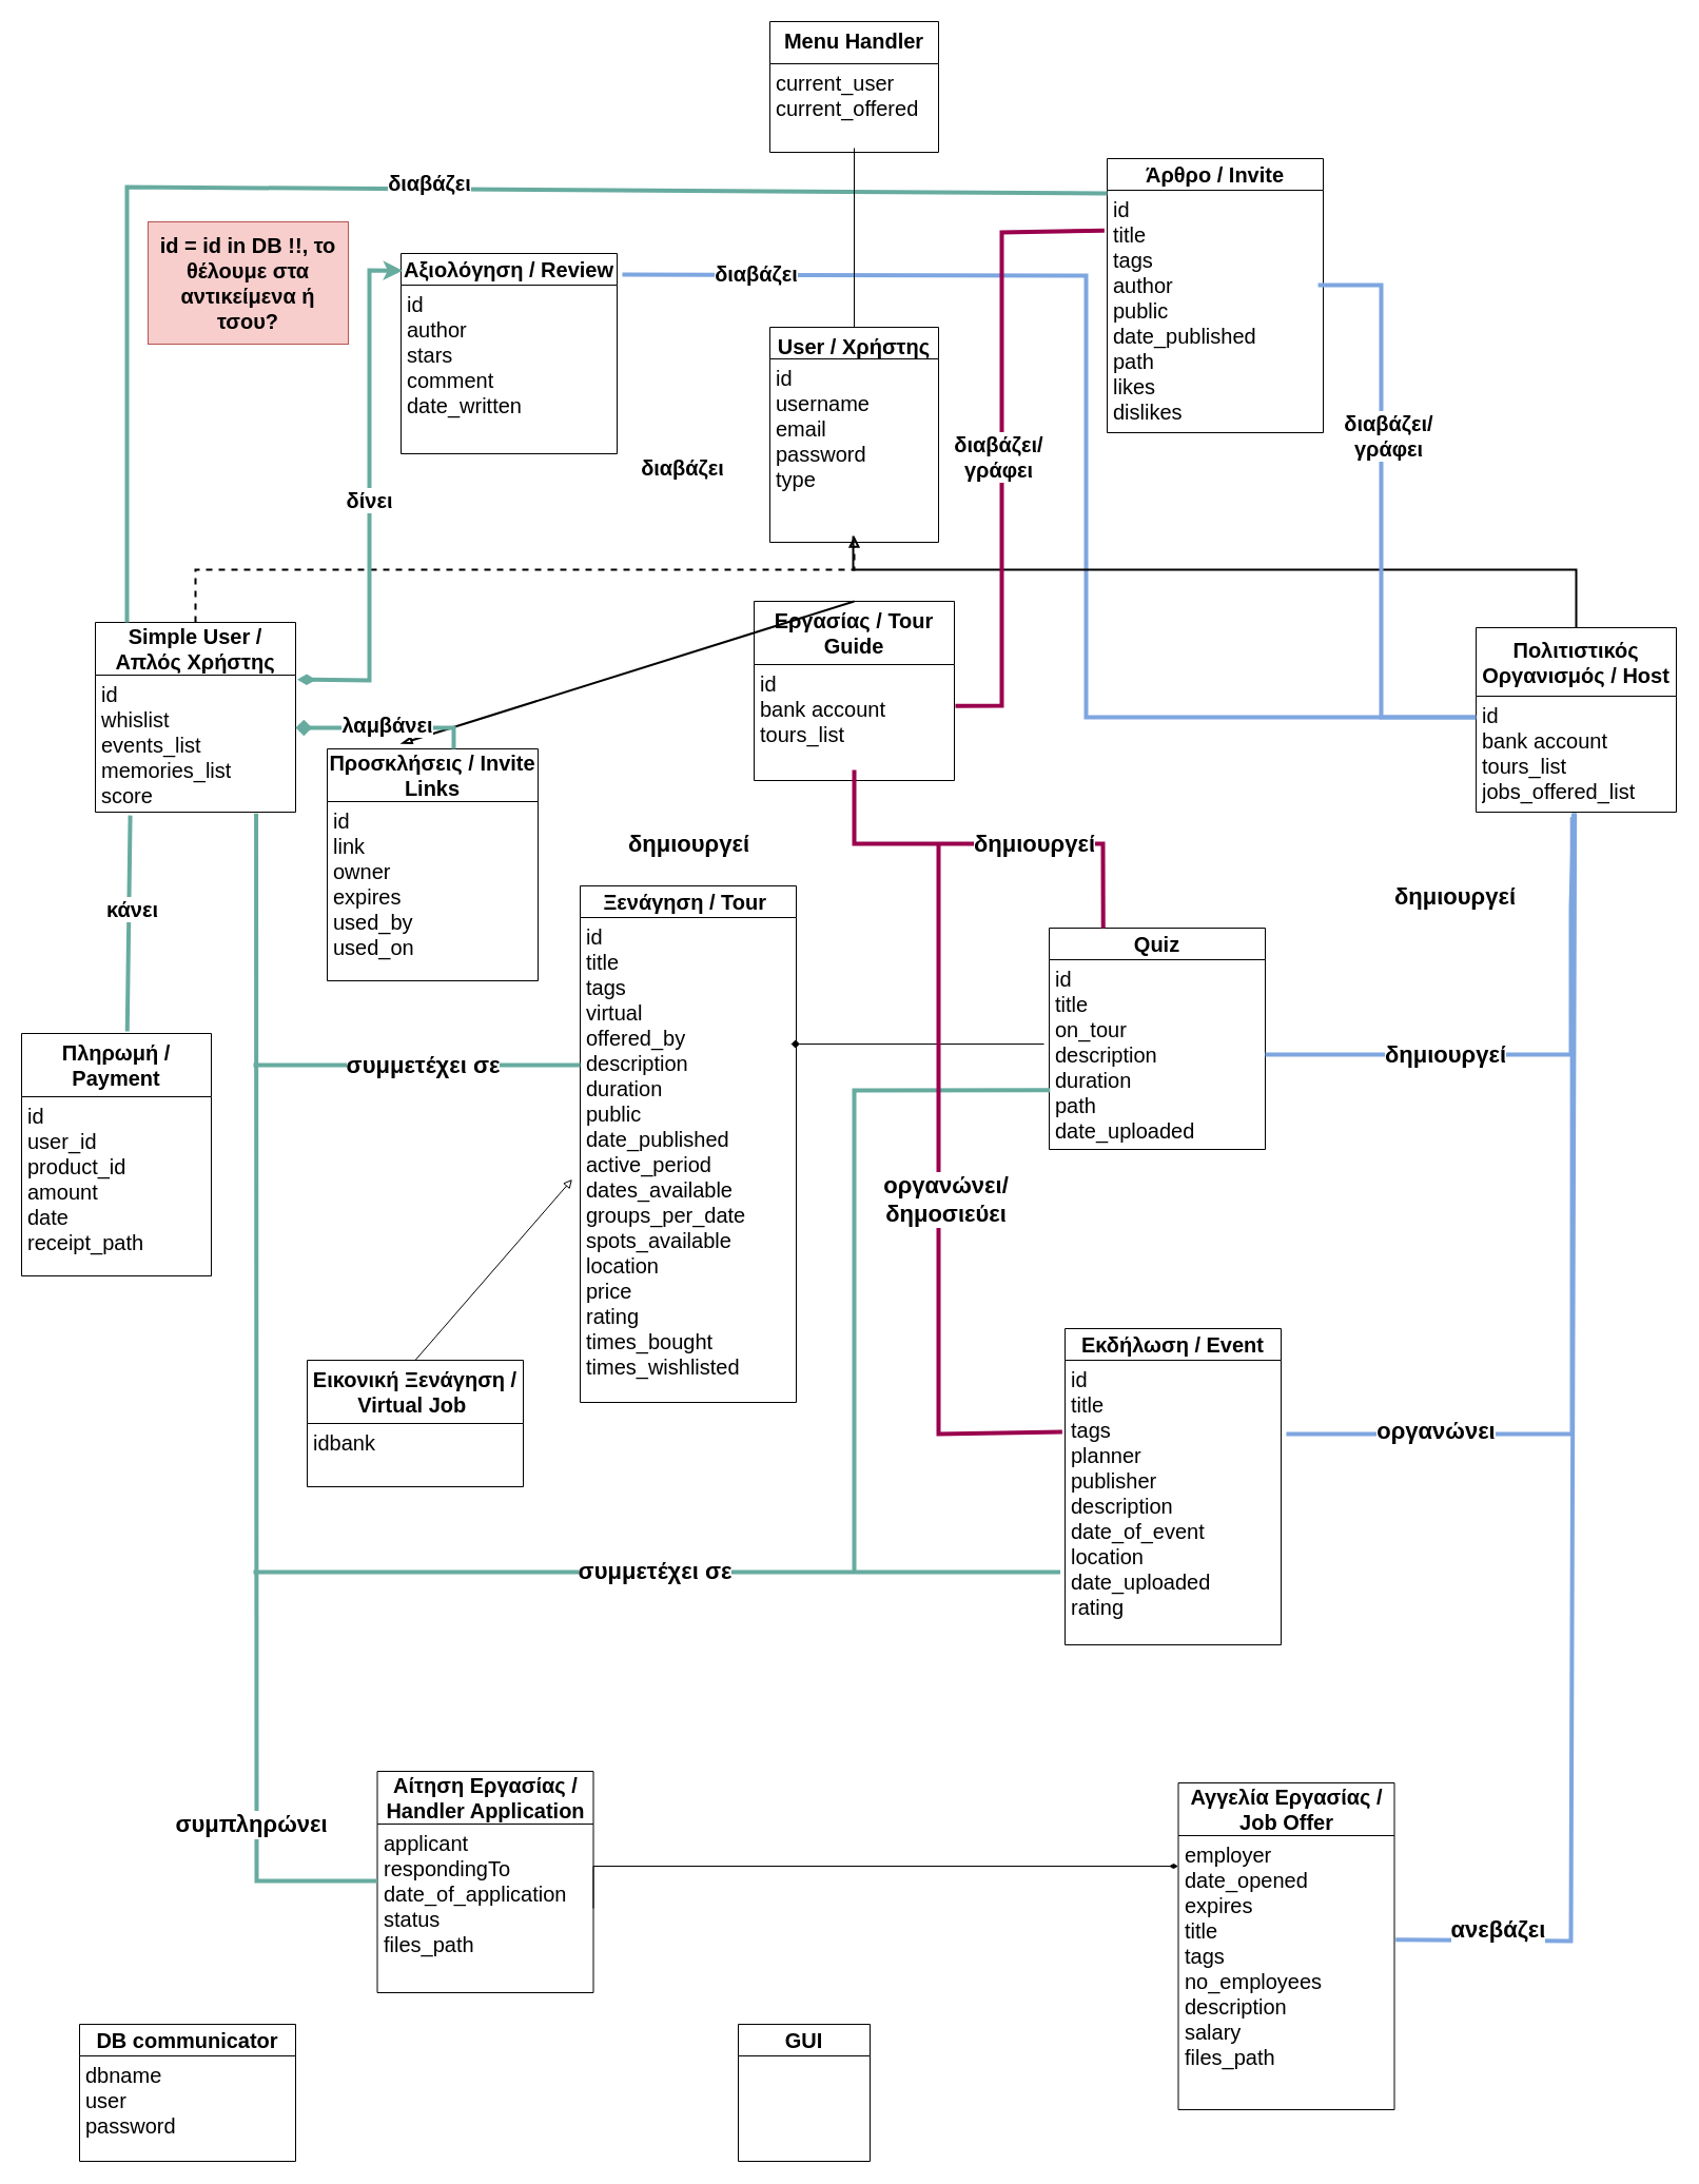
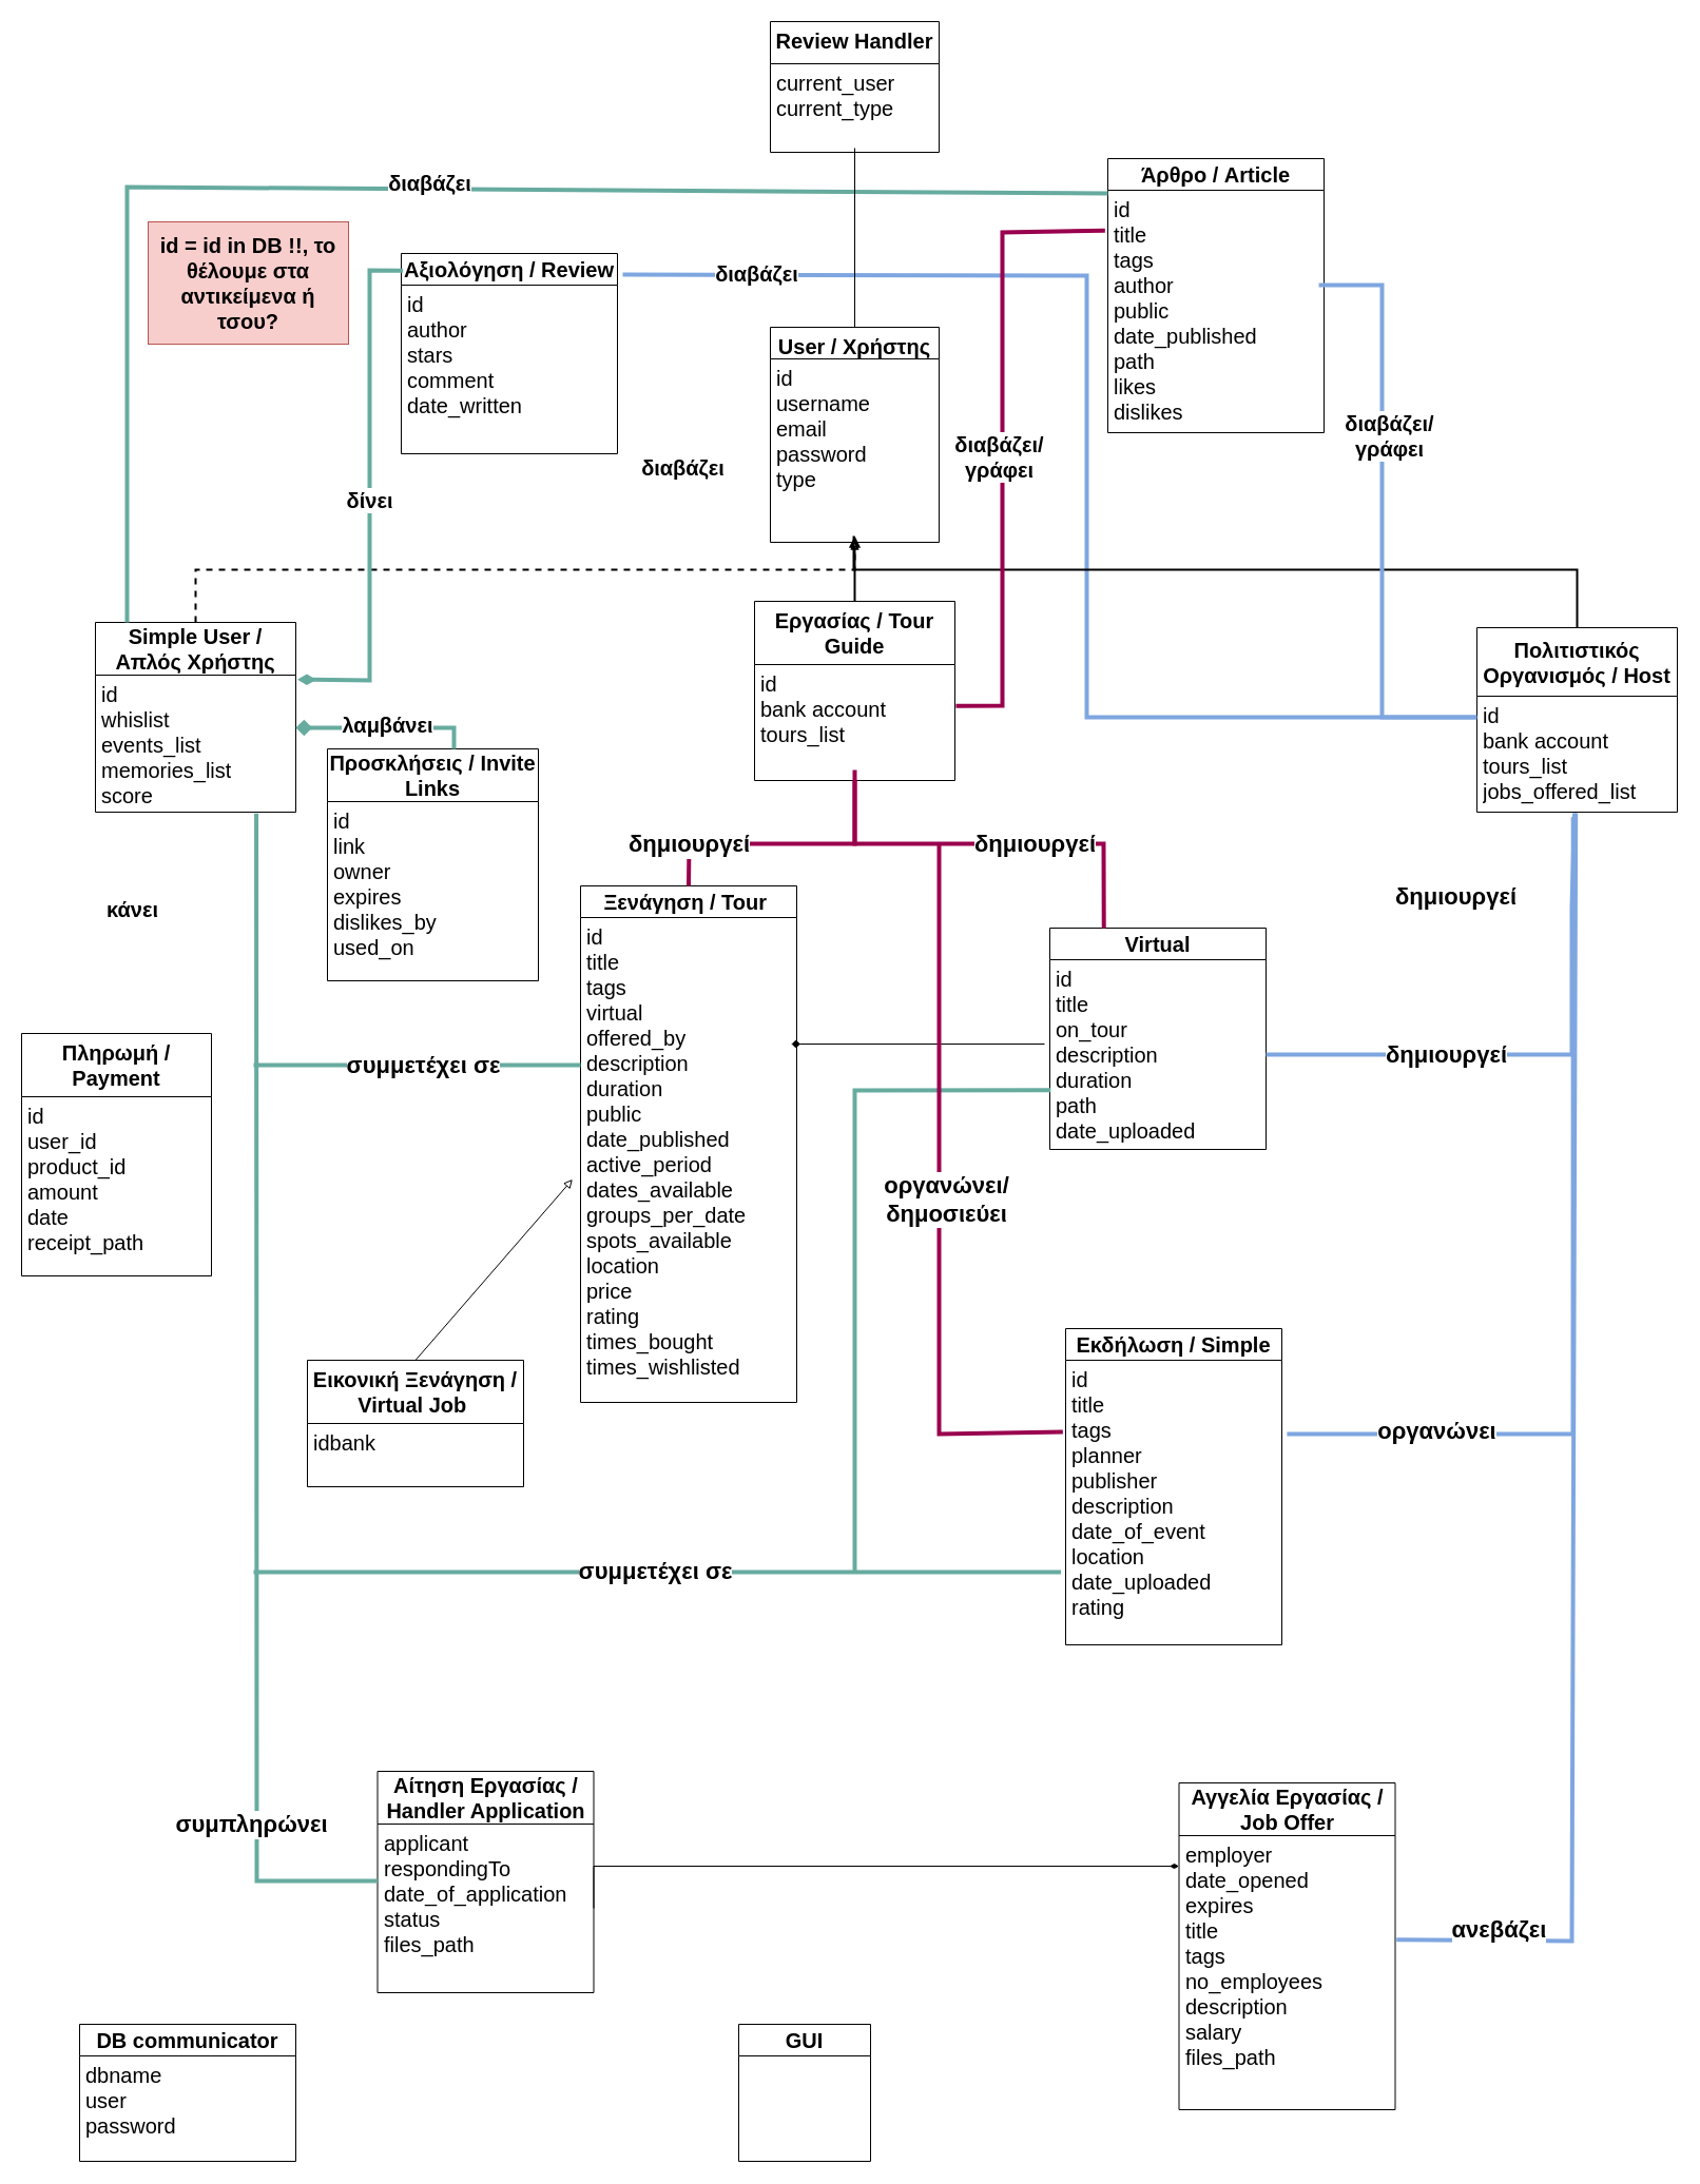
- <mxCell id="57" value="Menu Handler" style="swimlane;fontStyle=1;align=center;verticalAlign=top;childLayout=stackLayout;horizontal=1;startSize=40;horizontalStack=0;resizeParent=1;resizeLast=0;collapsible=1;marginBottom=0;rounded=0;shadow=0;strokeWidth=1;fontSize=20;" parent="1" vertex="1"><mxGeometry x="730" y="20" width="160" height="124" as="geometry"><mxRectangle x="230" y="140" width="160" height="26" as="alternateBounds" /></mxGeometry></mxCell>
+ <mxCell id="57" value="Review Handler" style="swimlane;fontStyle=1;align=center;verticalAlign=top;childLayout=stackLayout;horizontal=1;startSize=40;horizontalStack=0;resizeParent=1;resizeLast=0;collapsible=1;marginBottom=0;rounded=0;shadow=0;strokeWidth=1;fontSize=20;" parent="1" vertex="1"><mxGeometry x="730" y="20" width="160" height="124" as="geometry"><mxRectangle x="230" y="140" width="160" height="26" as="alternateBounds" /></mxGeometry></mxCell>
- <mxCell id="58" value="current_user&#10;current_offered" style="text;align=left;verticalAlign=top;spacingLeft=4;spacingRight=4;overflow=hidden;rotatable=0;points=[[0,0.5],[1,0.5]];portConstraint=eastwest;fontSize=20;" parent="57" vertex="1"><mxGeometry y="40" width="160" height="84" as="geometry" /></mxCell>
+ <mxCell id="58" value="current_user&#10;current_type" style="text;align=left;verticalAlign=top;spacingLeft=4;spacingRight=4;overflow=hidden;rotatable=0;points=[[0,0.5],[1,0.5]];portConstraint=eastwest;fontSize=20;" parent="57" vertex="1"><mxGeometry y="40" width="160" height="84" as="geometry" /></mxCell>
- <mxCell id="31" value="&lt;b style=&quot;font-size: 20px;&quot;&gt;Άρθρο / Invite&lt;/b&gt;" style="swimlane;fontStyle=0;childLayout=stackLayout;horizontal=1;startSize=30;horizontalStack=0;resizeParent=1;resizeParentMax=0;resizeLast=0;collapsible=1;marginBottom=0;whiteSpace=wrap;html=1;fontSize=20;" parent="1" vertex="1"><mxGeometry x="1050" y="150" width="205" height="260" as="geometry" /></mxCell>
+ <mxCell id="31" value="&lt;b style=&quot;font-size: 20px;&quot;&gt;Άρθρο / Article&lt;/b&gt;" style="swimlane;fontStyle=0;childLayout=stackLayout;horizontal=1;startSize=30;horizontalStack=0;resizeParent=1;resizeParentMax=0;resizeLast=0;collapsible=1;marginBottom=0;whiteSpace=wrap;html=1;fontSize=20;" parent="1" vertex="1"><mxGeometry x="1050" y="150" width="205" height="260" as="geometry" /></mxCell>
- <mxCell id="42" value="" style="endArrow=classic;html=1;rounded=0;entryX=0.008;entryY=0.086;entryDx=0;entryDy=0;startArrow=diamondThin;startFill=1;strokeWidth=4;strokeColor=#67AB9F;exitX=1.008;exitY=0.032;exitDx=0;exitDy=0;exitPerimeter=0;entryPerimeter=0;fontSize=20;" parent="1" source="7" target="33" edge="1"><mxGeometry width="50" height="50" relative="1" as="geometry"><mxPoint x="280" y="730" as="sourcePoint" /><mxPoint x="330" y="680" as="targetPoint" /><Array as="points"><mxPoint x="350" y="645" /><mxPoint x="350" y="256" /></Array></mxGeometry></mxCell>
+ <mxCell id="42" value="" style="endArrow=none;html=1;rounded=0;entryX=0.008;entryY=0.086;entryDx=0;entryDy=0;startArrow=diamondThin;startFill=1;strokeWidth=4;strokeColor=#67AB9F;exitX=1.008;exitY=0.032;exitDx=0;exitDy=0;exitPerimeter=0;entryPerimeter=0;fontSize=20;" parent="1" source="7" target="33" edge="1"><mxGeometry width="50" height="50" relative="1" as="geometry"><mxPoint x="280" y="730" as="sourcePoint" /><mxPoint x="330" y="680" as="targetPoint" /><Array as="points"><mxPoint x="350" y="645" /><mxPoint x="350" y="256" /></Array></mxGeometry></mxCell>
- <mxCell id="13" value="" style="endArrow=blockThin;html=1;rounded=0;exitX=0.5;exitY=0;exitDx=0;exitDy=0;endFill=0;endSize=6;strokeWidth=2;fontSize=20;" parent="1" source="8" target="63" edge="1"><mxGeometry width="50" height="50" relative="1" as="geometry"><mxPoint x="660" y="690" as="sourcePoint" /><mxPoint x="710" y="640" as="targetPoint" /></mxGeometry></mxCell>
+ <mxCell id="13" value="" style="endArrow=blockThin;html=1;rounded=0;exitX=0.5;exitY=0;exitDx=0;exitDy=0;endFill=0;endSize=6;strokeWidth=2;fontSize=20;" parent="1" source="8" target="4" edge="1"><mxGeometry width="50" height="50" relative="1" as="geometry"><mxPoint x="660" y="690" as="sourcePoint" /><mxPoint x="710" y="640" as="targetPoint" /></mxGeometry></mxCell>
+ <mxCell id="36" value="" style="endArrow=none;html=1;rounded=0;exitX=0.5;exitY=0;exitDx=0;exitDy=0;startArrow=none;startFill=0;strokeWidth=4;strokeColor=#99004D;fontSize=20;" parent="1" source="20" target="9" edge="1"><mxGeometry width="50" height="50" relative="1" as="geometry"><mxPoint x="650" y="890" as="sourcePoint" /><mxPoint x="700" y="840" as="targetPoint" /><Array as="points"><mxPoint x="653" y="800" /><mxPoint x="810" y="800" /></Array></mxGeometry></mxCell>
- <mxCell id="30" value="id&lt;br style=&quot;font-size: 20px;&quot;&gt;link&lt;br style=&quot;font-size: 20px;&quot;&gt;owner&lt;br style=&quot;font-size: 20px;&quot;&gt;expires&lt;br style=&quot;font-size: 20px;&quot;&gt;used_by&lt;br style=&quot;font-size: 20px;&quot;&gt;used_on" style="text;strokeColor=none;fillColor=none;align=left;verticalAlign=top;spacingLeft=4;spacingRight=4;overflow=hidden;points=[[0,0.5],[1,0.5]];portConstraint=eastwest;rotatable=0;whiteSpace=wrap;html=1;fontSize=20;" parent="29" vertex="1"><mxGeometry y="50" width="200" height="170" as="geometry" /></mxCell>
+ <mxCell id="30" value="id&lt;br style=&quot;font-size: 20px;&quot;&gt;link&lt;br style=&quot;font-size: 20px;&quot;&gt;owner&lt;br style=&quot;font-size: 20px;&quot;&gt;expires&lt;br style=&quot;font-size: 20px;&quot;&gt;dislikes_by&lt;br style=&quot;font-size: 20px;&quot;&gt;used_on" style="text;strokeColor=none;fillColor=none;align=left;verticalAlign=top;spacingLeft=4;spacingRight=4;overflow=hidden;points=[[0,0.5],[1,0.5]];portConstraint=eastwest;rotatable=0;whiteSpace=wrap;html=1;fontSize=20;" parent="29" vertex="1"><mxGeometry y="50" width="200" height="170" as="geometry" /></mxCell>
- <mxCell id="27" value="&lt;b style=&quot;font-size: 20px;&quot;&gt;Quiz&lt;/b&gt;" style="swimlane;fontStyle=0;childLayout=stackLayout;horizontal=1;startSize=30;horizontalStack=0;resizeParent=1;resizeParentMax=0;resizeLast=0;collapsible=1;marginBottom=0;whiteSpace=wrap;html=1;fontSize=20;" parent="1" vertex="1"><mxGeometry x="995" y="880" width="205" height="210" as="geometry" /></mxCell>
+ <mxCell id="27" value="&lt;b style=&quot;font-size: 20px;&quot;&gt;Virtual&lt;/b&gt;" style="swimlane;fontStyle=0;childLayout=stackLayout;horizontal=1;startSize=30;horizontalStack=0;resizeParent=1;resizeParentMax=0;resizeLast=0;collapsible=1;marginBottom=0;whiteSpace=wrap;html=1;fontSize=20;" parent="1" vertex="1"><mxGeometry x="995" y="880" width="205" height="210" as="geometry" /></mxCell>
- <mxCell id="35" value="" style="endArrow=none;html=1;rounded=0;exitX=0.557;exitY=-0.009;exitDx=0;exitDy=0;strokeColor=#67AB9F;strokeWidth=4;entryX=0.174;entryY=1.024;entryDx=0;entryDy=0;entryPerimeter=0;fontSize=20;exitPerimeter=0;" parent="1" source="14" target="7" edge="1"><mxGeometry width="50" height="50" relative="1" as="geometry"><mxPoint x="110" y="780" as="sourcePoint" /><mxPoint x="160" y="730" as="targetPoint" /><Array as="points" /></mxGeometry></mxCell>
- <mxCell id="25" value="&lt;b style=&quot;font-size: 20px;&quot;&gt;Εκδήλωση / Event&lt;/b&gt;" style="swimlane;fontStyle=0;childLayout=stackLayout;horizontal=1;startSize=30;horizontalStack=0;resizeParent=1;resizeParentMax=0;resizeLast=0;collapsible=1;marginBottom=0;whiteSpace=wrap;html=1;fontSize=20;" parent="1" vertex="1"><mxGeometry x="1010" y="1260" width="205" height="300" as="geometry" /></mxCell>
+ <mxCell id="25" value="&lt;b style=&quot;font-size: 20px;&quot;&gt;Εκδήλωση / Simple&lt;/b&gt;" style="swimlane;fontStyle=0;childLayout=stackLayout;horizontal=1;startSize=30;horizontalStack=0;resizeParent=1;resizeParentMax=0;resizeLast=0;collapsible=1;marginBottom=0;whiteSpace=wrap;html=1;fontSize=20;" parent="1" vertex="1"><mxGeometry x="1010" y="1260" width="205" height="300" as="geometry" /></mxCell>
